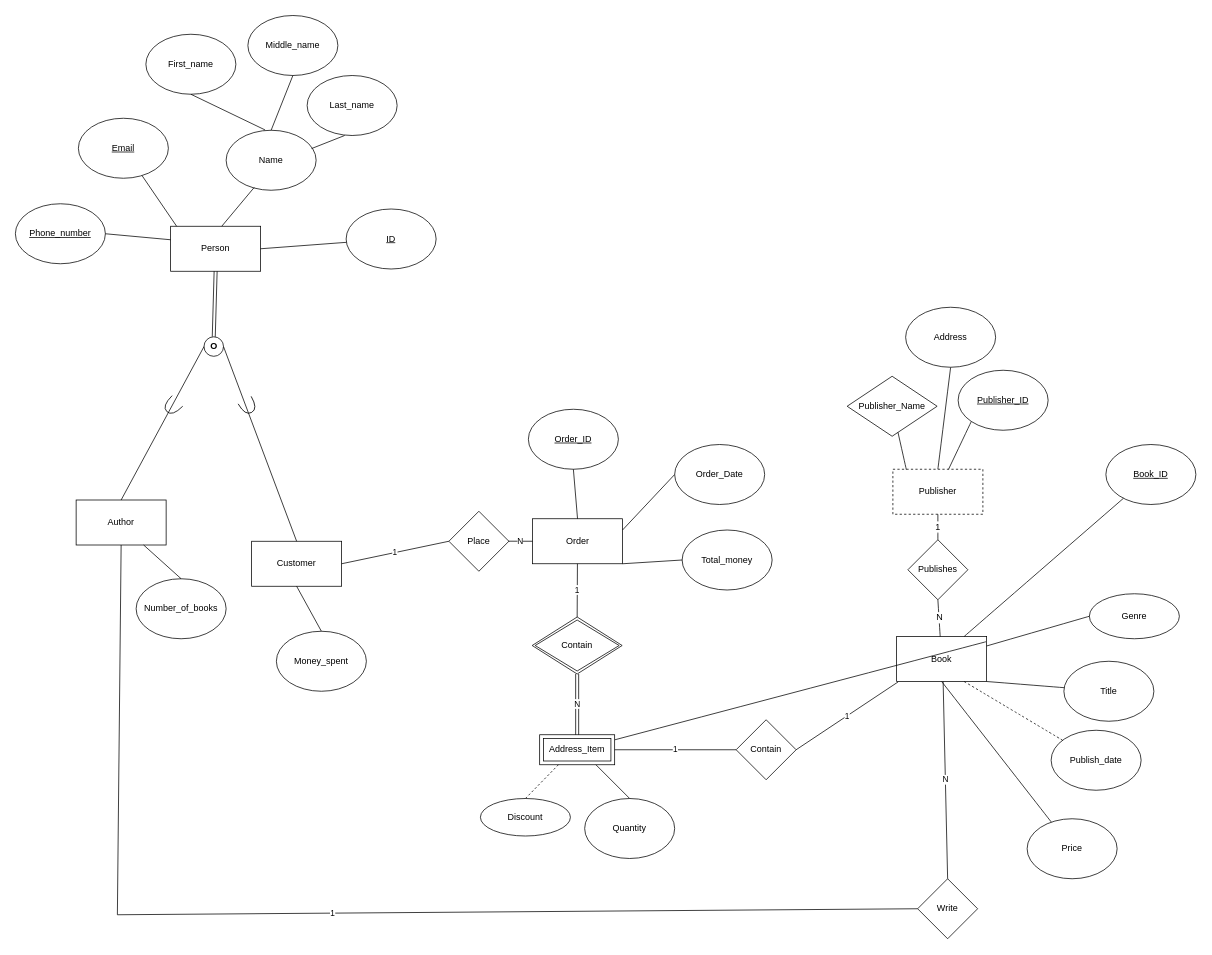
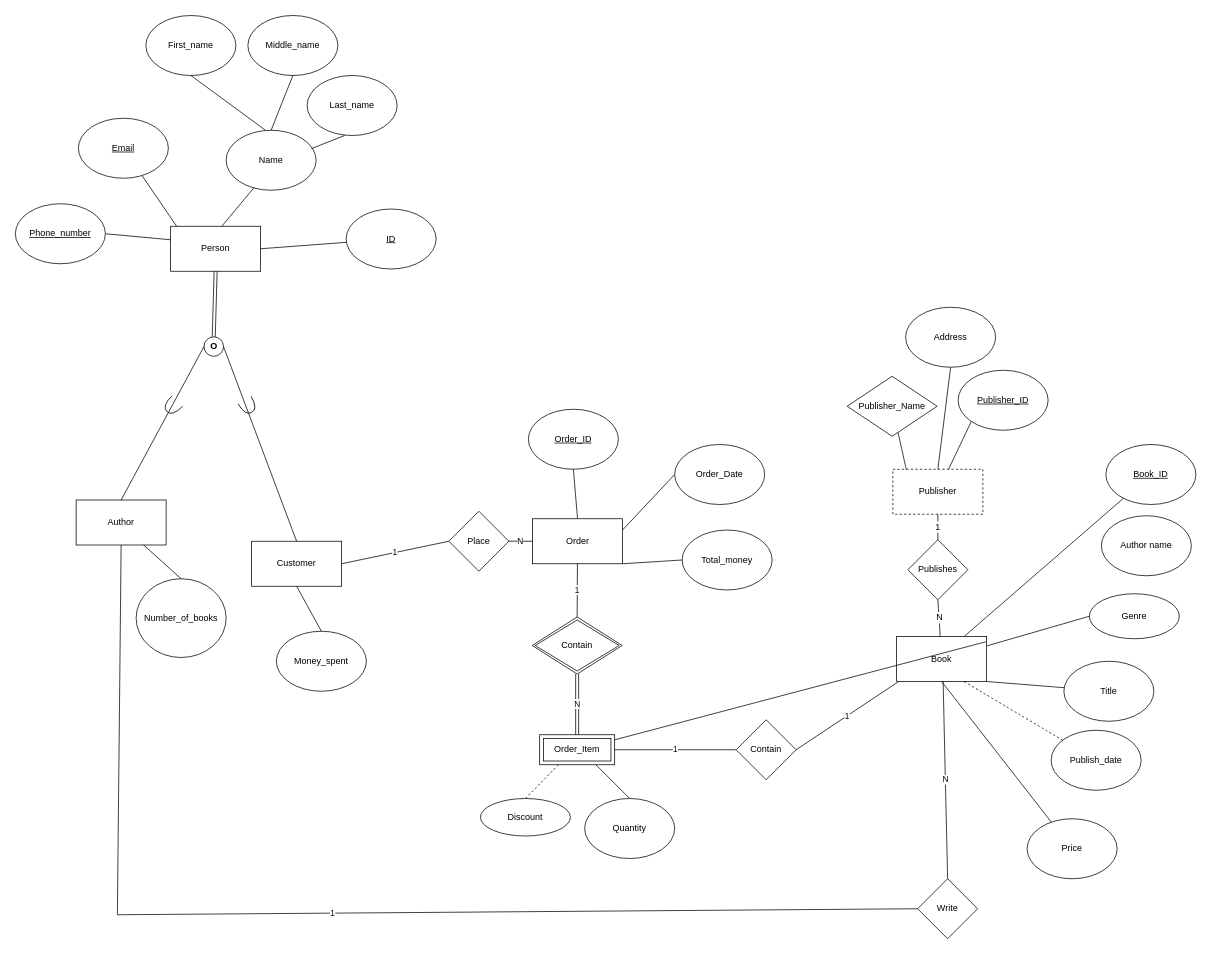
- <mxCell id="32" value="First_name" style="ellipse;whiteSpace=wrap;html=1;" vertex="1" parent="1"><mxGeometry x="194" y="45" width="120" height="80" as="geometry" /></mxCell>
+ <mxCell id="32" value="First_name" style="ellipse;whiteSpace=wrap;html=1;" vertex="1" parent="1"><mxGeometry x="194" y="20" width="120" height="80" as="geometry" /></mxCell>
+ <mxCell id="5" value="Author name" style="ellipse;whiteSpace=wrap;html=1;" vertex="1" parent="1"><mxGeometry x="1468" y="687" width="120" height="80" as="geometry" /></mxCell>
- <mxCell id="63" value="Number_of_books" style="ellipse;whiteSpace=wrap;html=1;" vertex="1" parent="1"><mxGeometry x="181" y="771" width="120" height="80" as="geometry" /></mxCell>
+ <mxCell id="63" value="Number_of_books" style="ellipse;whiteSpace=wrap;html=1;" vertex="1" parent="1"><mxGeometry x="181" y="771" width="120" height="105" as="geometry" /></mxCell>
- <mxCell id="50" value="Address_Item" style="shape=ext;margin=3;double=1;whiteSpace=wrap;html=1;align=center;" vertex="1" parent="1"><mxGeometry x="719.06" y="979" width="100" height="40" as="geometry" /></mxCell>
+ <mxCell id="50" value="Order_Item" style="shape=ext;margin=3;double=1;whiteSpace=wrap;html=1;align=center;" vertex="1" parent="1"><mxGeometry x="719.06" y="979" width="100" height="40" as="geometry" /></mxCell>
